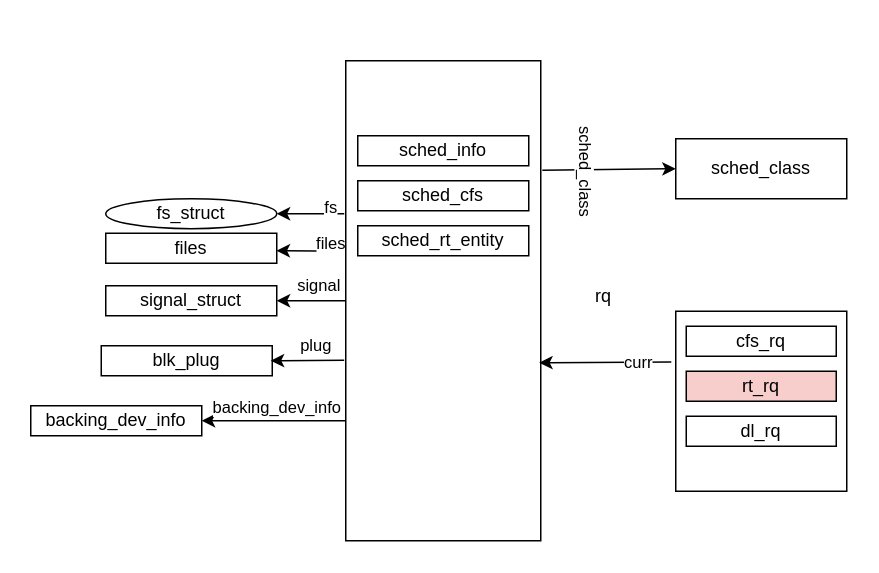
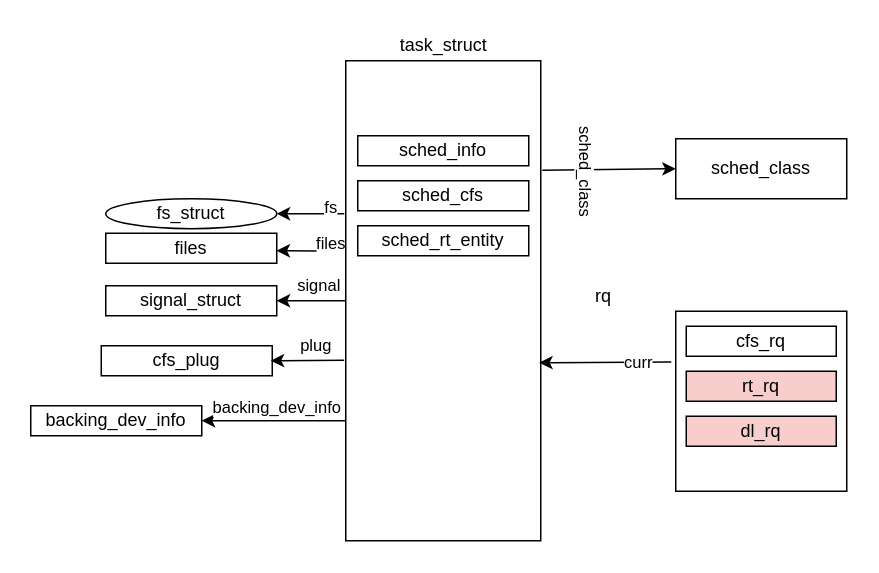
+ <mxCell id="4" value="task_struct" style="text;html=1;strokeColor=none;fillColor=none;align=center;verticalAlign=middle;whiteSpace=wrap;rounded=0;" vertex="1" parent="1"><mxGeometry x="262.5" y="20" width="65" height="20" as="geometry" /></mxCell>
- <mxCell id="19" value="blk_plug" style="rounded=0;whiteSpace=wrap;html=1;" vertex="1" parent="1"><mxGeometry x="67" y="230" width="114" height="20" as="geometry" /></mxCell>
+ <mxCell id="19" value="cfs_plug" style="rounded=0;whiteSpace=wrap;html=1;" vertex="1" parent="1"><mxGeometry x="67" y="230" width="114" height="20" as="geometry" /></mxCell>
- <mxCell id="29" value="dl_rq" style="rounded=0;whiteSpace=wrap;html=1;" vertex="1" parent="1"><mxGeometry x="457" y="277" width="100" height="20" as="geometry" /></mxCell>
+ <mxCell id="29" value="dl_rq" style="rounded=0;whiteSpace=wrap;html=1;fillColor=#f8cecc;" vertex="1" parent="1"><mxGeometry x="457" y="277" width="100" height="20" as="geometry" /></mxCell>
